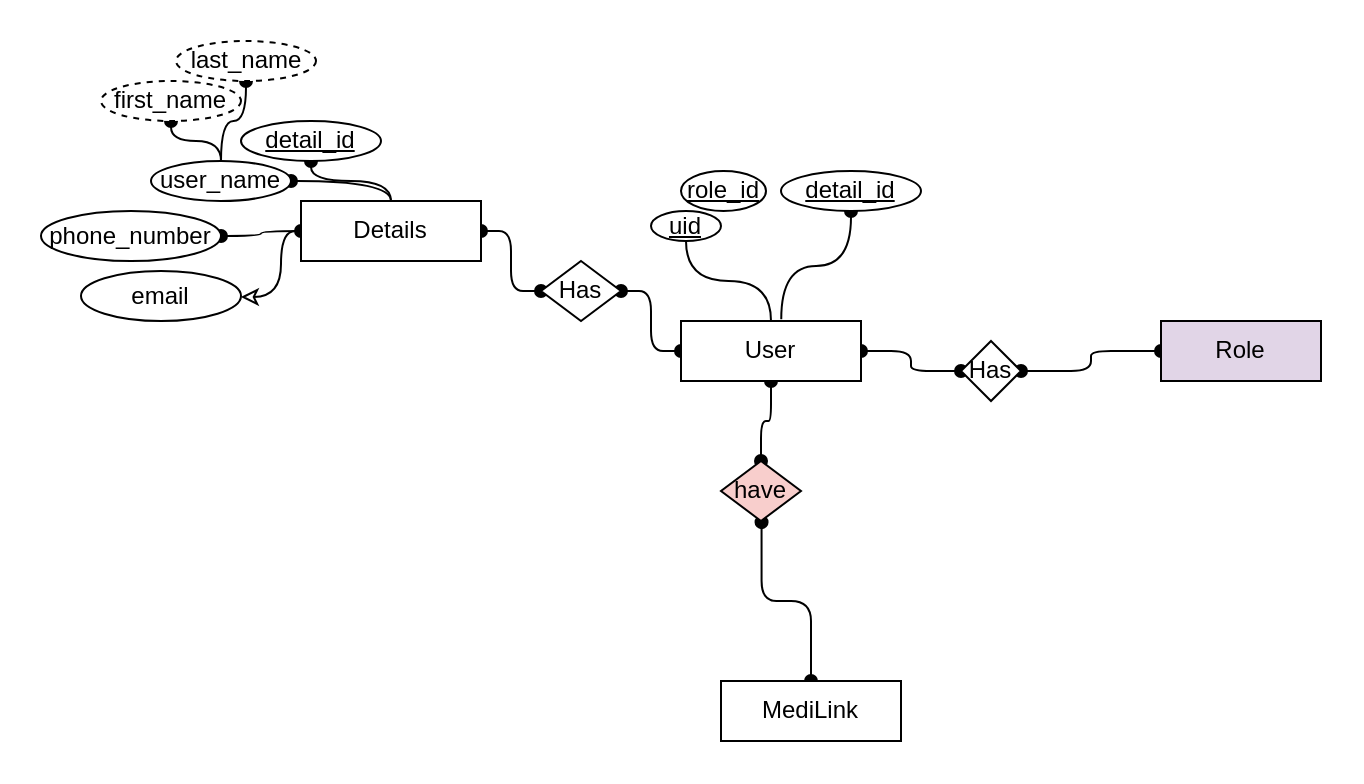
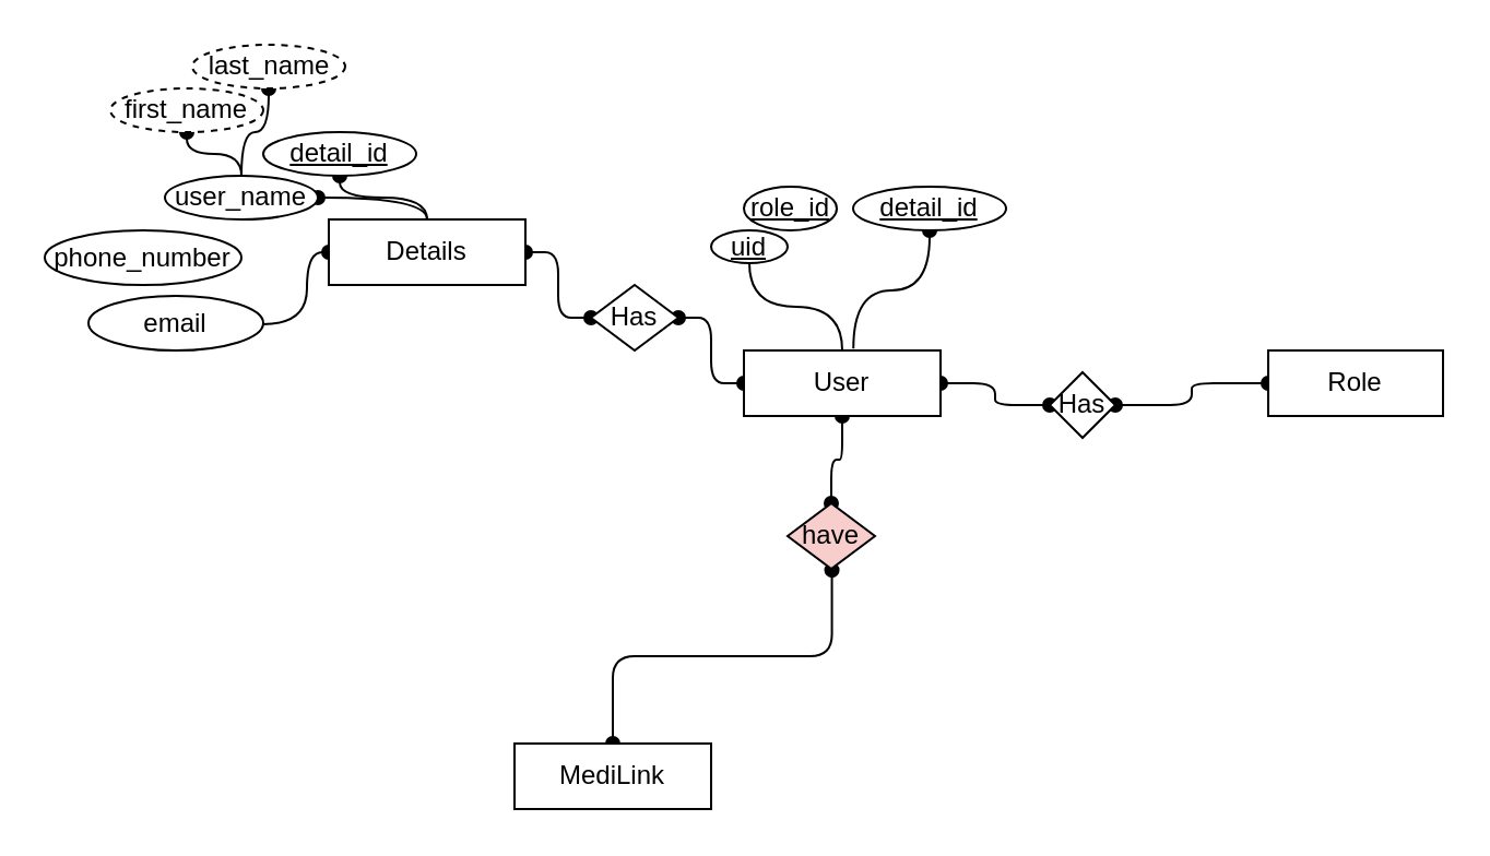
- <mxCell id="28" style="edgeStyle=orthogonalEdgeStyle;curved=1;html=1;entryX=0;entryY=0.5;entryDx=0;entryDy=0;startArrow=oval;startFill=1;endArrow=none;endFill=0;elbow=vertical;" edge="1" parent="1" source="29" target="15"><mxGeometry relative="1" as="geometry" /></mxCell>
- <mxCell id="14" value="" style="edgeStyle=orthogonalEdgeStyle;curved=1;html=1;startArrow=oval;startFill=1;endArrow=classic;endFill=0;elbow=vertical;exitX=0;exitY=0.5;exitDx=0;exitDy=0;" edge="1" parent="1" source="15" target="27"><mxGeometry relative="1" as="geometry"><Array as="points"><mxPoint x="140" y="115" /><mxPoint x="140" y="148" /></Array></mxGeometry></mxCell>
+ <mxCell id="14" value="" style="edgeStyle=orthogonalEdgeStyle;curved=1;html=1;startArrow=oval;startFill=1;endArrow=none;endFill=0;elbow=vertical;exitX=0;exitY=0.5;exitDx=0;exitDy=0;" edge="1" parent="1" source="15" target="27"><mxGeometry relative="1" as="geometry"><Array as="points"><mxPoint x="140" y="115" /><mxPoint x="140" y="148" /></Array></mxGeometry></mxCell>
- <mxCell id="11" value="Role" style="whiteSpace=wrap;html=1;fillColor=#e1d5e7;" parent="1" vertex="1"><mxGeometry x="580" y="160" width="80" height="30" as="geometry" /></mxCell>
+ <mxCell id="11" value="Role" style="whiteSpace=wrap;html=1;" parent="1" vertex="1"><mxGeometry x="580" y="160" width="80" height="30" as="geometry" /></mxCell>
- <mxCell id="3" value="MediLink" style="whiteSpace=wrap;html=1;" parent="1" vertex="1"><mxGeometry x="360" y="340" width="90" height="30" as="geometry" /></mxCell>
+ <mxCell id="3" value="MediLink" style="whiteSpace=wrap;html=1;" parent="1" vertex="1"><mxGeometry x="235" y="340" width="90" height="30" as="geometry" /></mxCell>
